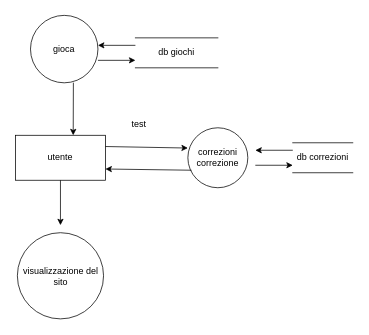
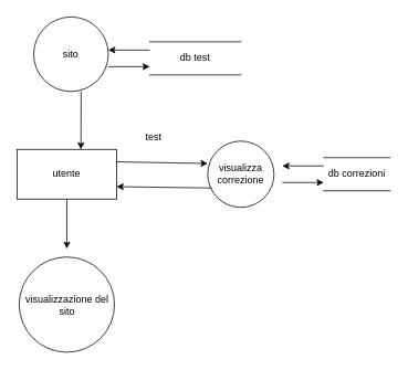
- <mxCell id="5" value="gioca" style="ellipse;whiteSpace=wrap;html=1;aspect=fixed;" vertex="1" parent="1"><mxGeometry x="40" y="20" width="90" height="90" as="geometry" /></mxCell>
+ <mxCell id="5" value="sito" style="ellipse;whiteSpace=wrap;html=1;aspect=fixed;" vertex="1" parent="1"><mxGeometry x="40" y="20" width="90" height="90" as="geometry" /></mxCell>
- <mxCell id="7" value="db giochi" style="shape=partialRectangle;whiteSpace=wrap;html=1;left=0;right=0;fillColor=none;" vertex="1" parent="1"><mxGeometry x="180" y="50" width="110" height="40" as="geometry" /></mxCell>
+ <mxCell id="7" value="db test" style="shape=partialRectangle;whiteSpace=wrap;html=1;left=0;right=0;fillColor=none;" vertex="1" parent="1"><mxGeometry x="180" y="50" width="110" height="40" as="geometry" /></mxCell>
- <mxCell id="10" value="correzioni correzione" style="ellipse;whiteSpace=wrap;html=1;aspect=fixed;" vertex="1" parent="1"><mxGeometry x="250" y="170" width="80" height="80" as="geometry" /></mxCell>
+ <mxCell id="10" value="visualizza correzione" style="ellipse;whiteSpace=wrap;html=1;aspect=fixed;" vertex="1" parent="1"><mxGeometry x="250" y="170" width="80" height="80" as="geometry" /></mxCell>
